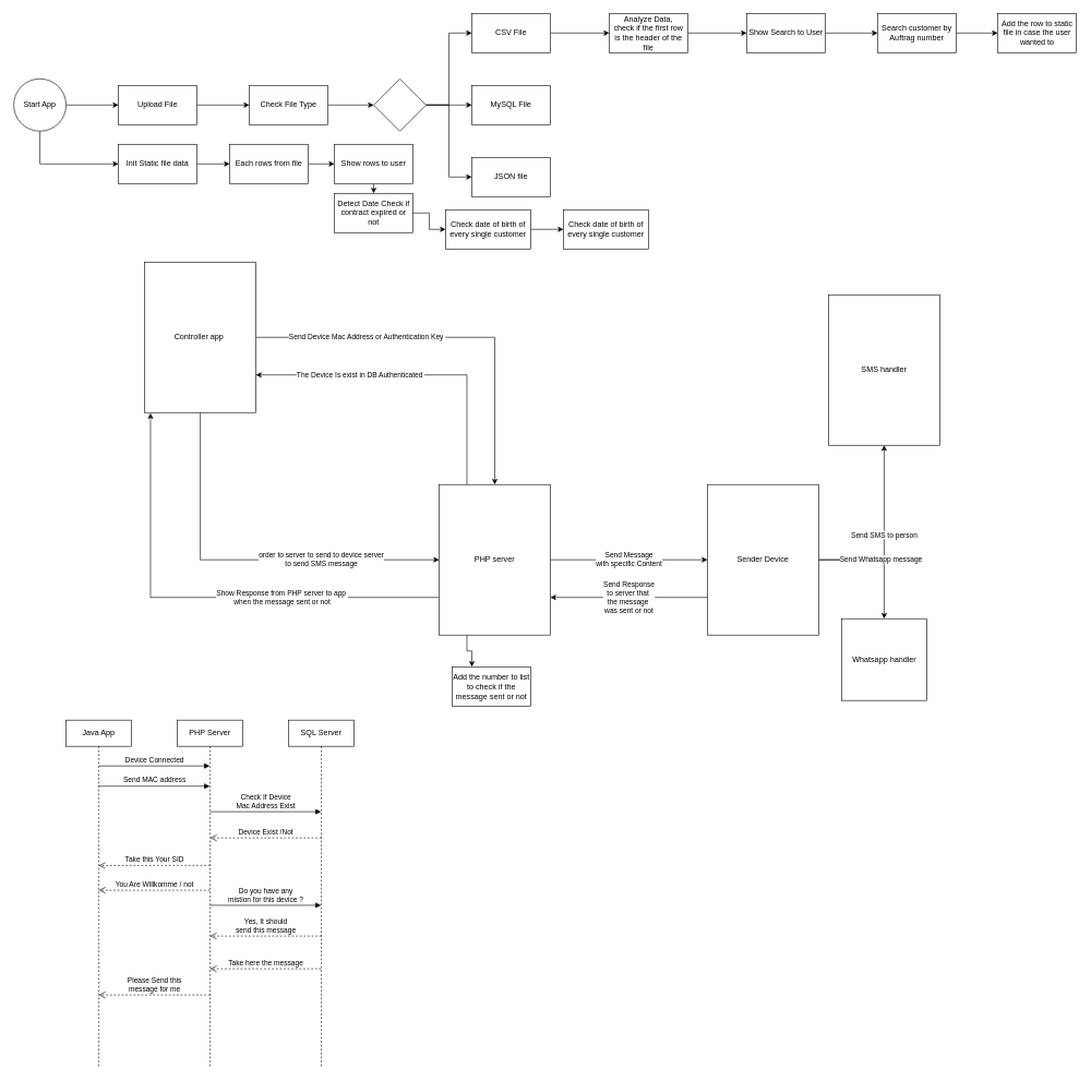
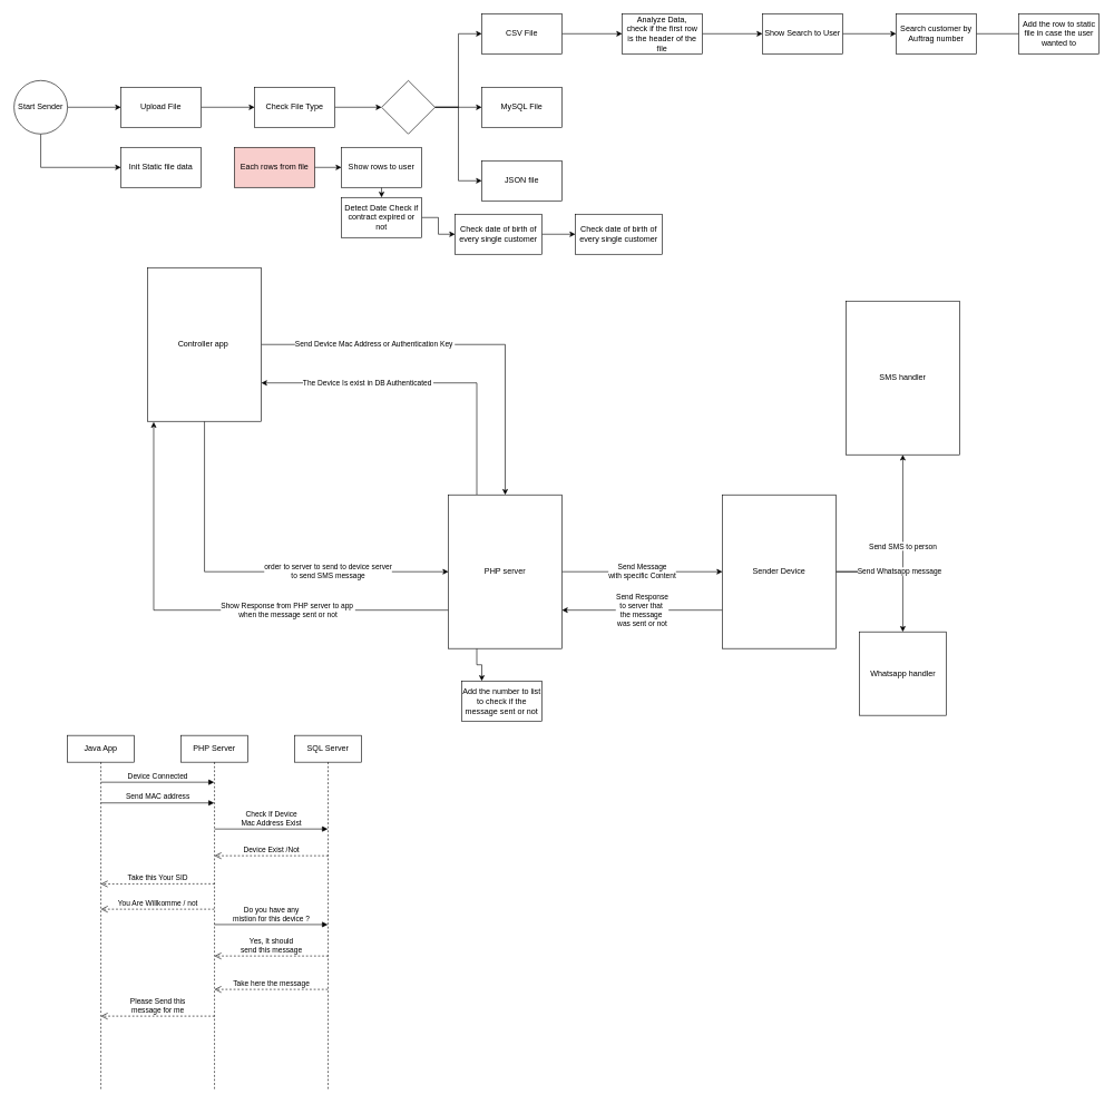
- <mxCell id="49" style="edgeStyle=orthogonalEdgeStyle;rounded=0;orthogonalLoop=1;jettySize=auto;html=1;exitX=1;exitY=0.5;exitDx=0;exitDy=0;entryX=0;entryY=0.5;entryDx=0;entryDy=0;" parent="1" source="50" target="51" edge="1"><mxGeometry relative="1" as="geometry" /></mxCell>
+ <mxCell id="49" style="edgeStyle=orthogonalEdgeStyle;rounded=0;orthogonalLoop=1;jettySize=auto;html=1;exitX=1;exitY=0.5;exitDx=0;exitDy=0;entryX=0;entryY=0.5;entryDx=0;entryDy=0;endArrow=none;" parent="1" source="50" target="51" edge="1"><mxGeometry relative="1" as="geometry" /></mxCell>
- <mxCell id="4" value="Start App" style="ellipse;whiteSpace=wrap;html=1;aspect=fixed;" parent="1" vertex="1"><mxGeometry x="20" y="120" width="80" height="80" as="geometry" /></mxCell>
+ <mxCell id="4" value="Start Sender" style="ellipse;whiteSpace=wrap;html=1;aspect=fixed;" parent="1" vertex="1"><mxGeometry x="20" y="120" width="80" height="80" as="geometry" /></mxCell>
- <mxCell id="52" style="edgeStyle=orthogonalEdgeStyle;rounded=0;orthogonalLoop=1;jettySize=auto;html=1;exitX=1;exitY=0.5;exitDx=0;exitDy=0;entryX=0;entryY=0.5;entryDx=0;entryDy=0;" parent="1" source="53" target="55" edge="1"><mxGeometry relative="1" as="geometry" /></mxCell>
- <mxCell id="55" value="Each rows from file" style="rounded=0;whiteSpace=wrap;html=1;" parent="1" vertex="1"><mxGeometry x="350" y="220" width="120" height="60" as="geometry" /></mxCell>
+ <mxCell id="55" value="Each rows from file" style="rounded=0;whiteSpace=wrap;html=1;fillColor=#f8cecc;" parent="1" vertex="1"><mxGeometry x="350" y="220" width="120" height="60" as="geometry" /></mxCell>
